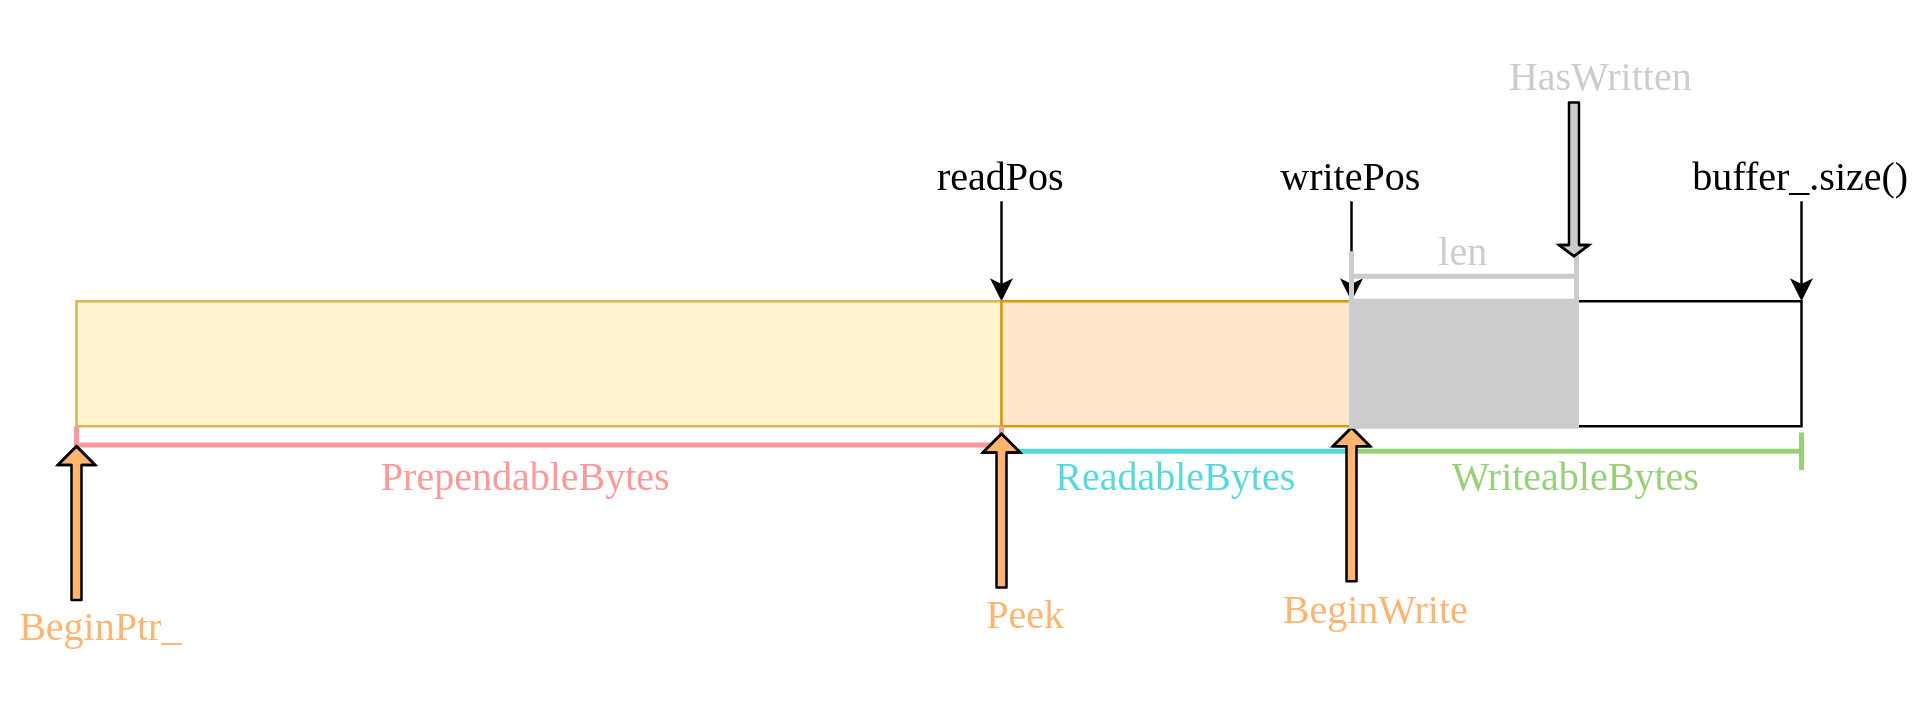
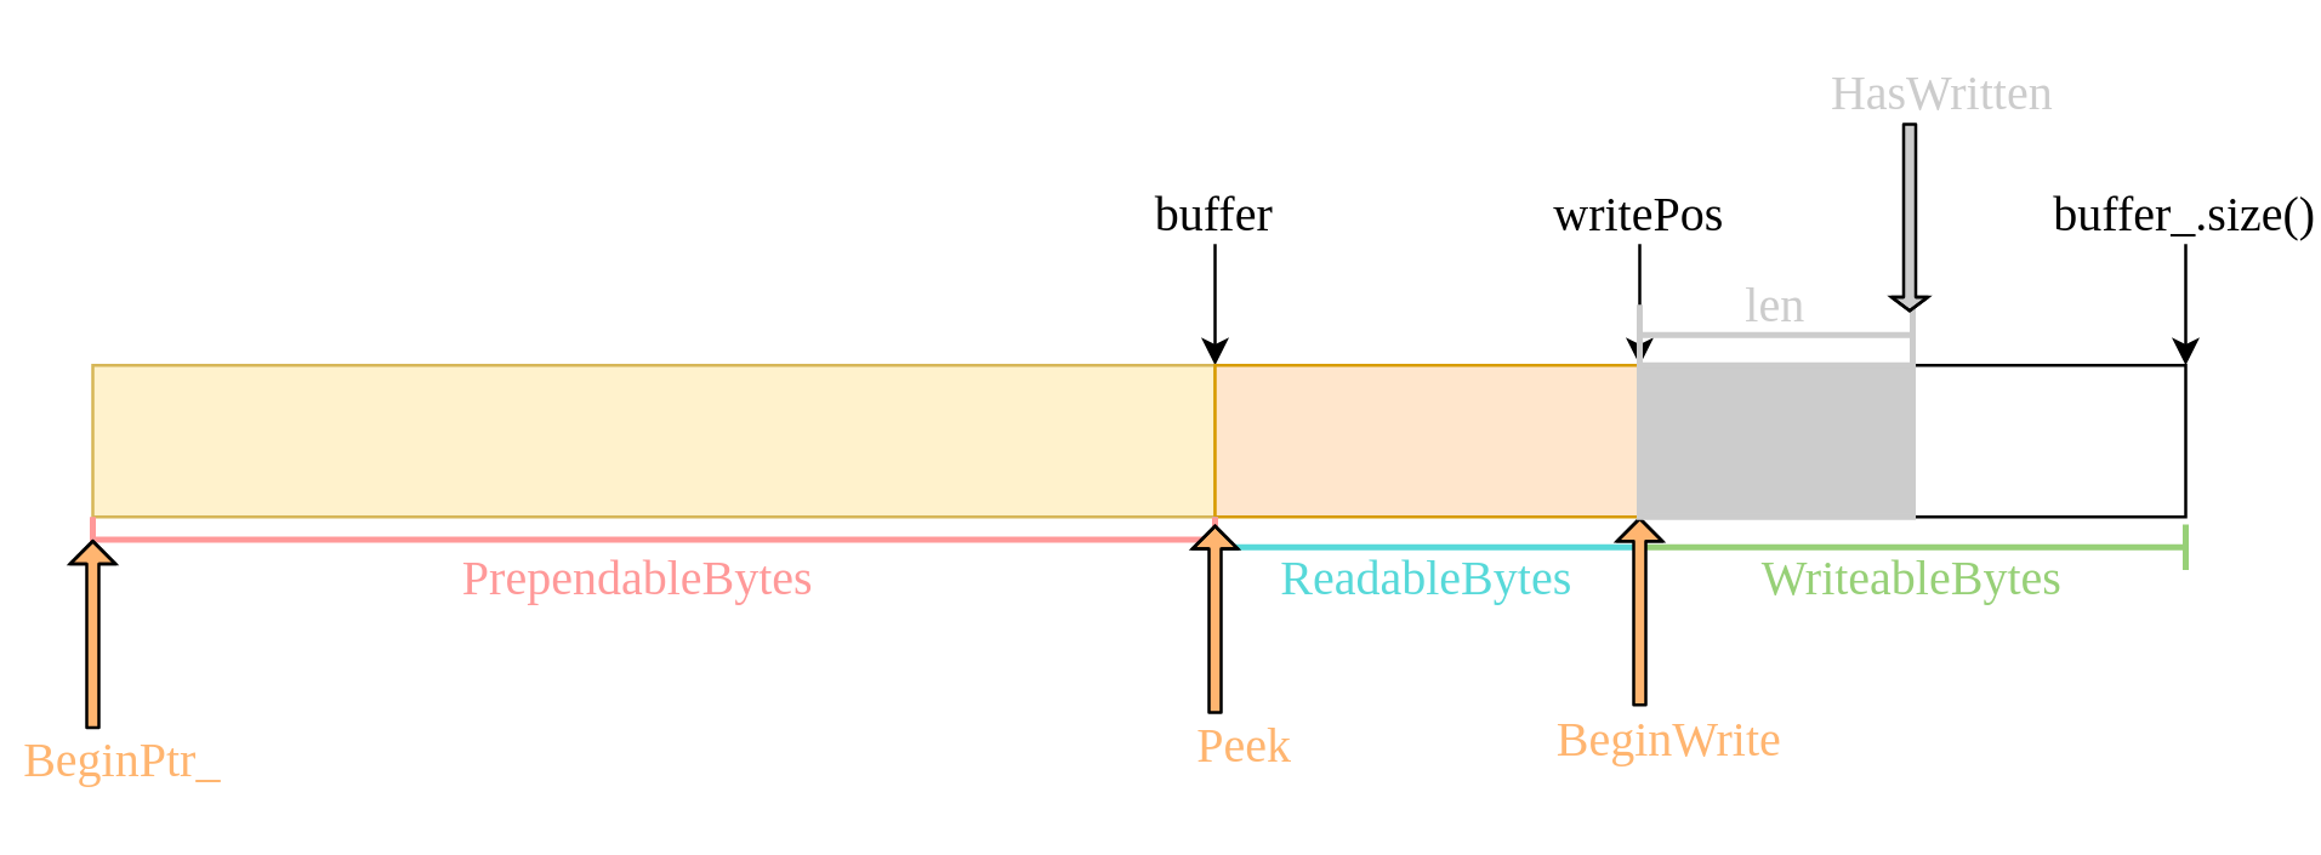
- <mxCell id="4" value="&lt;font style=&quot;font-size: 16px&quot; face=&quot;Comic Sans MS&quot;&gt;readPos&lt;/font&gt;" style="text;html=1;strokeColor=none;fillColor=none;align=center;verticalAlign=middle;whiteSpace=wrap;rounded=0;" vertex="1" parent="1"><mxGeometry x="380" y="60" width="40" height="20" as="geometry" /></mxCell>
+ <mxCell id="4" value="&lt;font style=&quot;font-size: 16px&quot; face=&quot;Comic Sans MS&quot;&gt;buffer&lt;/font&gt;" style="text;html=1;strokeColor=none;fillColor=none;align=center;verticalAlign=middle;whiteSpace=wrap;rounded=0;" vertex="1" parent="1"><mxGeometry x="380" y="60" width="40" height="20" as="geometry" /></mxCell>
